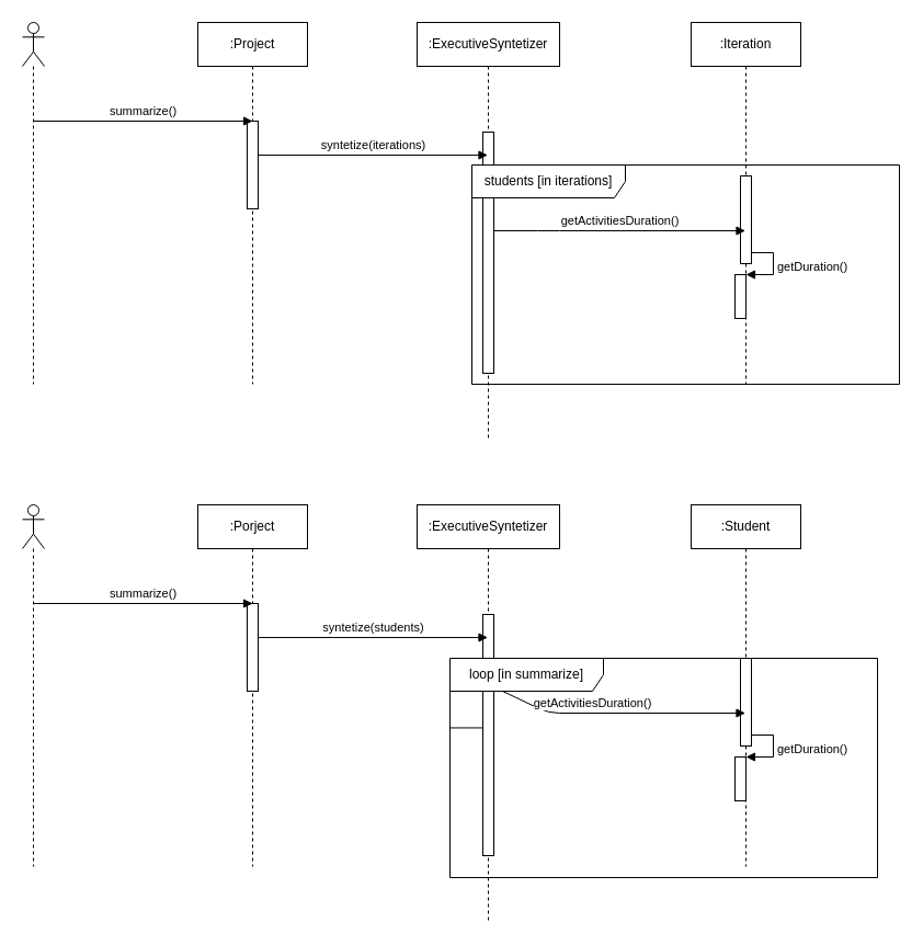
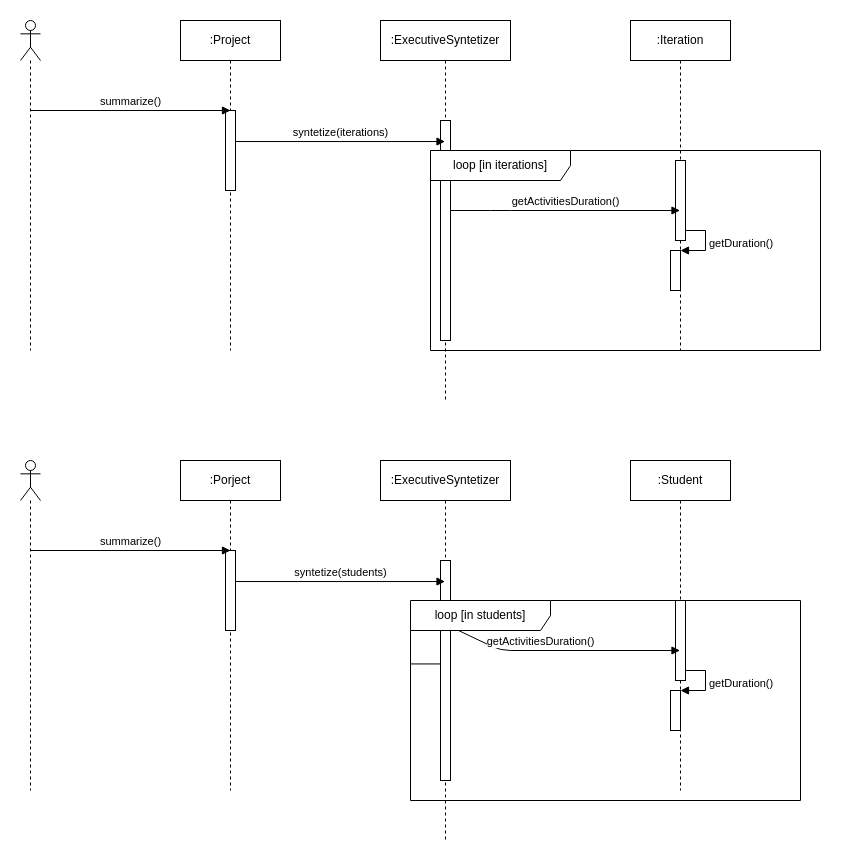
- <mxCell id="12" value="students [in iterations]" style="shape=umlFrame;whiteSpace=wrap;html=1;width=140;height=30;" vertex="1" parent="1"><mxGeometry x="430" y="150" width="390" height="200" as="geometry" /></mxCell>
+ <mxCell id="12" value="loop [in iterations]" style="shape=umlFrame;whiteSpace=wrap;html=1;width=140;height=30;" vertex="1" parent="1"><mxGeometry x="430" y="150" width="390" height="200" as="geometry" /></mxCell>
- <mxCell id="27" value="loop [in summarize]" style="shape=umlFrame;whiteSpace=wrap;html=1;width=140;height=30;" vertex="1" parent="1"><mxGeometry x="410" y="600" width="390" height="200" as="geometry" /></mxCell>
+ <mxCell id="27" value="loop [in students]" style="shape=umlFrame;whiteSpace=wrap;html=1;width=140;height=30;" vertex="1" parent="1"><mxGeometry x="410" y="600" width="390" height="200" as="geometry" /></mxCell>
